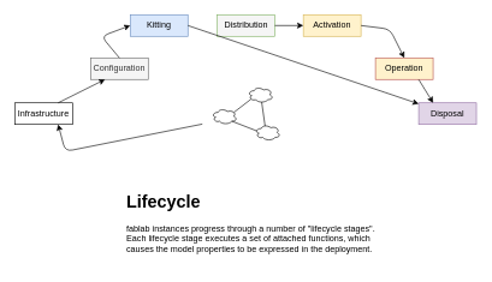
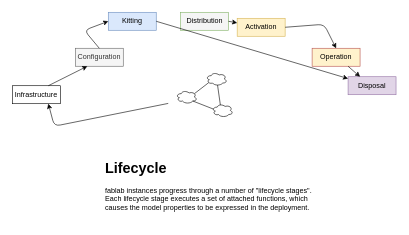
- <mxCell id="15" value="Activation" style="rounded=0;whiteSpace=wrap;html=1;fillColor=#fff2cc;strokeColor=#d6b656;" vertex="1" parent="1"><mxGeometry x="420" y="20" width="80" height="30" as="geometry" /></mxCell>
+ <mxCell id="15" value="Activation" style="rounded=0;whiteSpace=wrap;html=1;fillColor=#fff2cc;strokeColor=#d6b656;" vertex="1" parent="1"><mxGeometry x="395" y="30" width="80" height="30" as="geometry" /></mxCell>
- <mxCell id="17" value="Disposal" style="rounded=0;whiteSpace=wrap;html=1;fillColor=#e1d5e7;strokeColor=#9673a6;" vertex="1" parent="1"><mxGeometry x="580" y="142.5" width="80" height="30" as="geometry" /></mxCell>
+ <mxCell id="17" value="Disposal" style="rounded=0;whiteSpace=wrap;html=1;fillColor=#e1d5e7;strokeColor=#9673a6;" vertex="1" parent="1"><mxGeometry x="580" y="127.5" width="80" height="30" as="geometry" /></mxCell>
